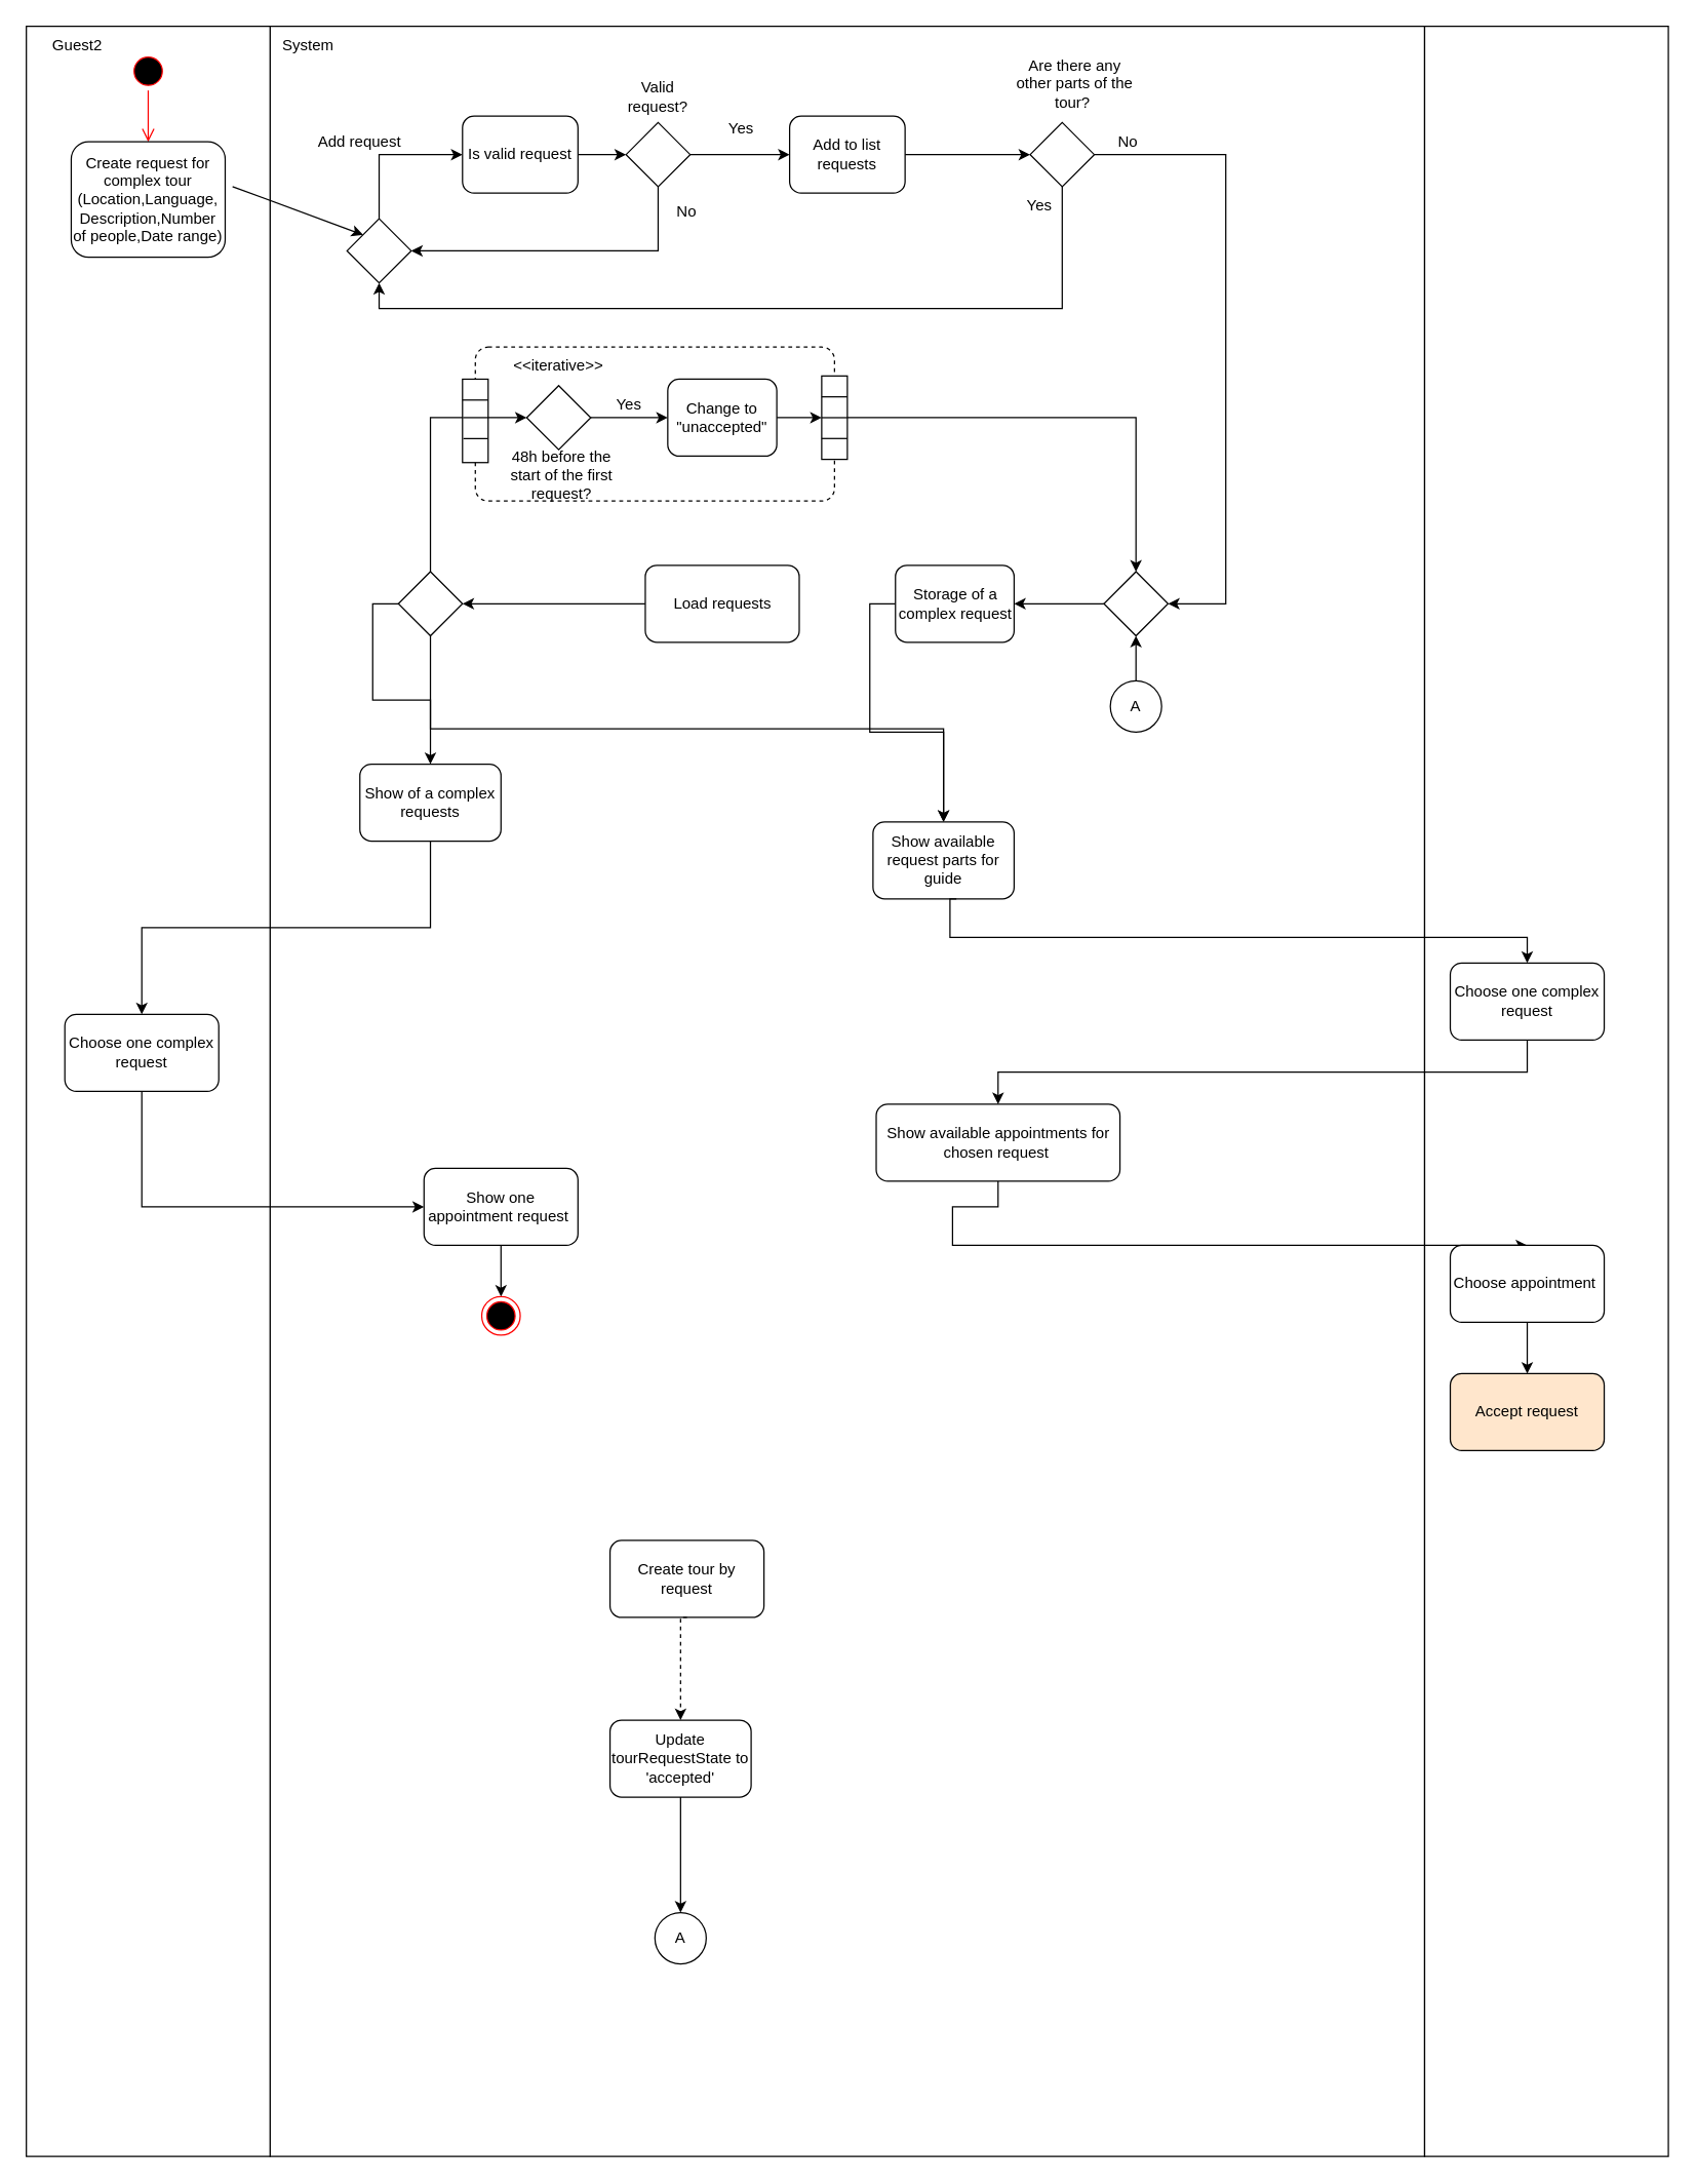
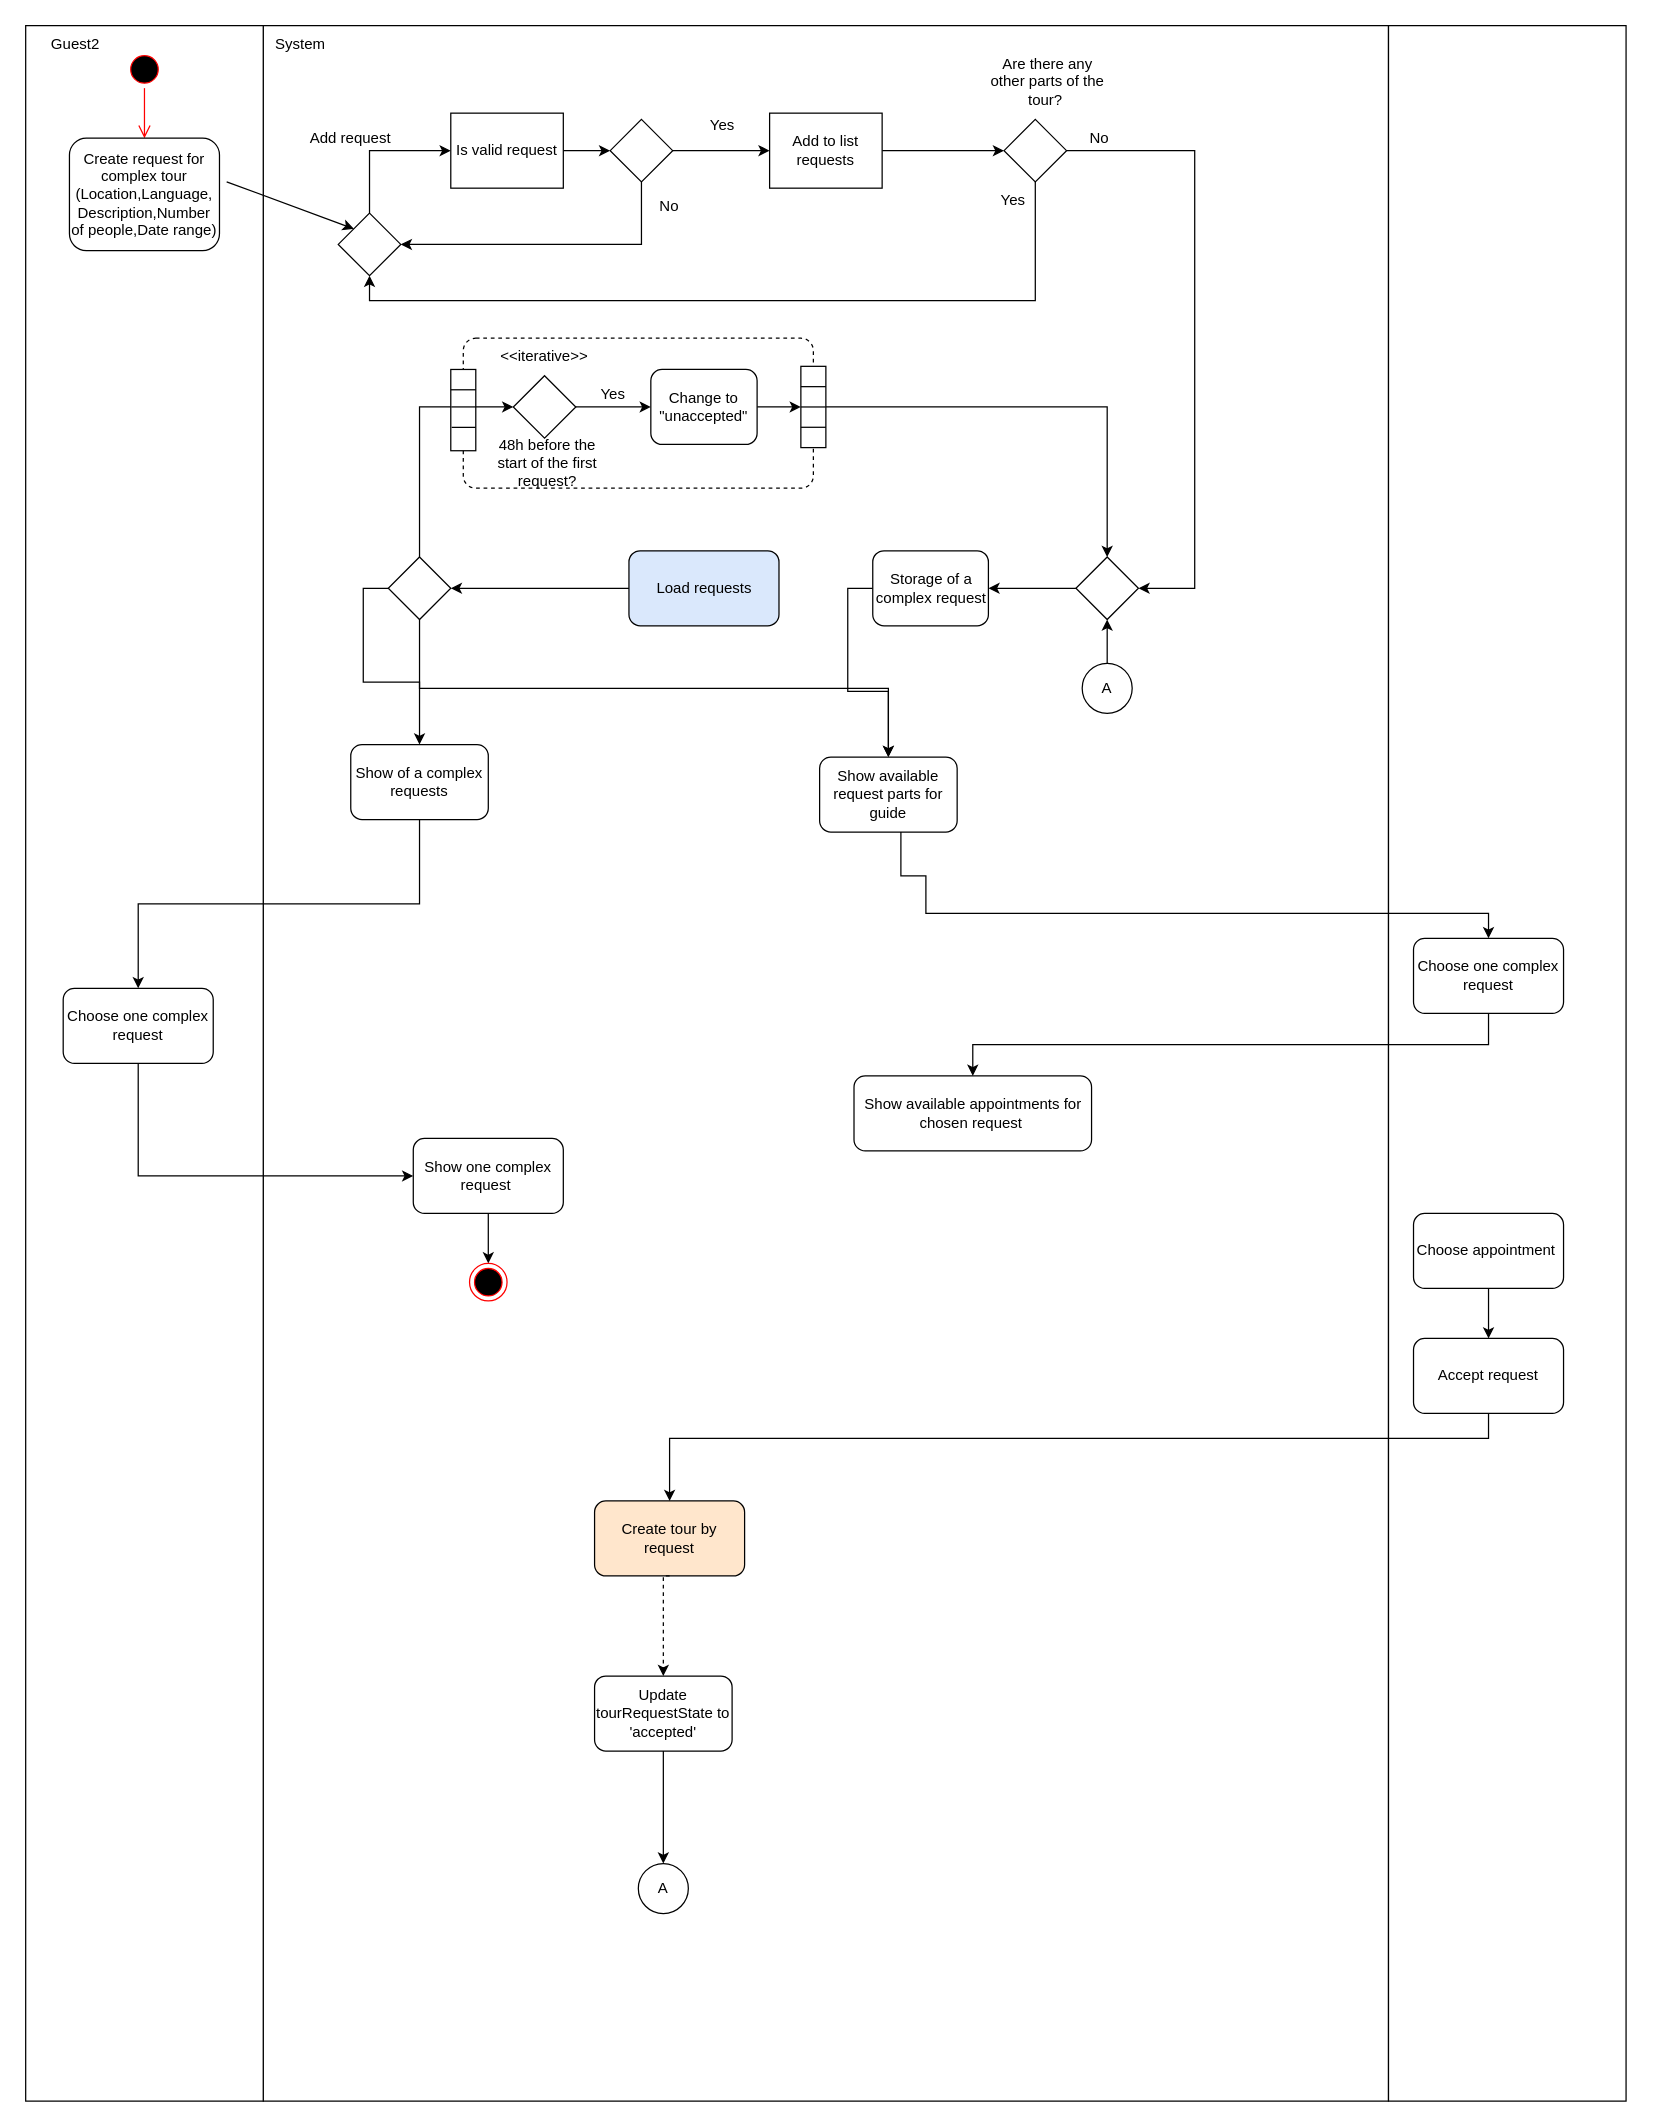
- <mxCell id="15" value="Valid request?" style="text;html=1;strokeColor=none;fillColor=none;align=center;verticalAlign=middle;whiteSpace=wrap;rounded=0;" parent="1" vertex="1"><mxGeometry x="480" y="60" width="65" height="30" as="geometry" /></mxCell>
- <mxCell id="11" value="Is valid request" style="rounded=1;whiteSpace=wrap;html=1;" parent="1" vertex="1"><mxGeometry x="360" y="90" width="90" height="60" as="geometry" /></mxCell>
+ <mxCell id="11" value="Is valid request" style="whiteSpace=wrap;html=1;rounded=0;" parent="1" vertex="1"><mxGeometry x="360" y="90" width="90" height="60" as="geometry" /></mxCell>
- <mxCell id="17" value="Add to list requests" style="rounded=1;whiteSpace=wrap;html=1;" parent="1" vertex="1"><mxGeometry x="615" y="90" width="90" height="60" as="geometry" /></mxCell>
+ <mxCell id="17" value="Add to list requests" style="whiteSpace=wrap;html=1;rounded=0;" parent="1" vertex="1"><mxGeometry x="615" y="90" width="90" height="60" as="geometry" /></mxCell>
- <mxCell id="39" value="Load requests" style="rounded=1;whiteSpace=wrap;html=1;" parent="1" vertex="1"><mxGeometry x="502.5" y="440" width="120" height="60" as="geometry" /></mxCell>
+ <mxCell id="39" value="Load requests" style="rounded=1;whiteSpace=wrap;html=1;fillColor=#dae8fc;" parent="1" vertex="1"><mxGeometry x="502.5" y="440" width="120" height="60" as="geometry" /></mxCell>
- <mxCell id="66" value="Show available request parts for guide" style="rounded=1;whiteSpace=wrap;html=1;" parent="1" vertex="1"><mxGeometry x="680" y="640" width="110" height="60" as="geometry" /></mxCell>
+ <mxCell id="66" value="Show available request parts for guide" style="rounded=1;whiteSpace=wrap;html=1;" parent="1" vertex="1"><mxGeometry x="655" y="605" width="110" height="60" as="geometry" /></mxCell>
- <mxCell id="36" value="Show one appointment request&amp;nbsp;" style="rounded=1;whiteSpace=wrap;html=1;" parent="1" vertex="1"><mxGeometry x="330" y="910" width="120" height="60" as="geometry" /></mxCell>
+ <mxCell id="36" value="Show one complex request&amp;nbsp;" style="rounded=1;whiteSpace=wrap;html=1;" parent="1" vertex="1"><mxGeometry x="330" y="910" width="120" height="60" as="geometry" /></mxCell>
- <mxCell id="71" style="edgeStyle=orthogonalEdgeStyle;rounded=0;orthogonalLoop=1;jettySize=auto;html=1;exitX=0.5;exitY=1;exitDx=0;exitDy=0;entryX=0.5;entryY=0;entryDx=0;entryDy=0;" parent="1" source="70" target="72" edge="1"><mxGeometry relative="1" as="geometry"><mxPoint x="1120" y="940" as="sourcePoint" /><mxPoint x="930" y="990" as="targetPoint" /><Array as="points"><mxPoint x="742" y="940" /></Array></mxGeometry></mxCell>
- <mxCell id="73" value="Accept request" style="rounded=1;whiteSpace=wrap;html=1;fillColor=#ffe6cc;" parent="1" vertex="1"><mxGeometry x="1130" y="1070" width="120" height="60" as="geometry" /></mxCell>
+ <mxCell id="73" value="Accept request" style="rounded=1;whiteSpace=wrap;html=1;" parent="1" vertex="1"><mxGeometry x="1130" y="1070" width="120" height="60" as="geometry" /></mxCell>
+ <mxCell id="76" value="" style="edgeStyle=orthogonalEdgeStyle;rounded=0;orthogonalLoop=1;jettySize=auto;html=1;entryX=0.5;entryY=0;entryDx=0;entryDy=0;exitX=0.5;exitY=1;exitDx=0;exitDy=0;" parent="1" source="73" target="75" edge="1"><mxGeometry relative="1" as="geometry"><mxPoint x="890" y="1088" as="sourcePoint" /><mxPoint x="887.5" y="1176" as="targetPoint" /><Array as="points"><mxPoint x="1190" y="1150" /><mxPoint x="535" y="1150" /></Array></mxGeometry></mxCell>
- <mxCell id="75" value="Create tour by request" style="rounded=1;whiteSpace=wrap;html=1;" parent="1" vertex="1"><mxGeometry x="475" y="1200" width="120" height="60" as="geometry" /></mxCell>
+ <mxCell id="75" value="Create tour by request" style="rounded=1;whiteSpace=wrap;html=1;fillColor=#ffe6cc;" parent="1" vertex="1"><mxGeometry x="475" y="1200" width="120" height="60" as="geometry" /></mxCell>
